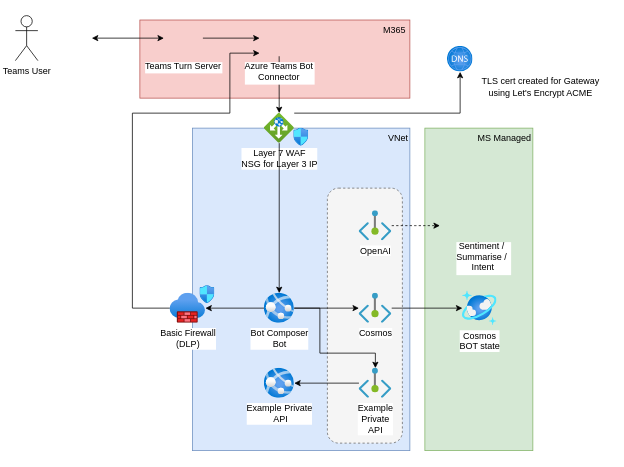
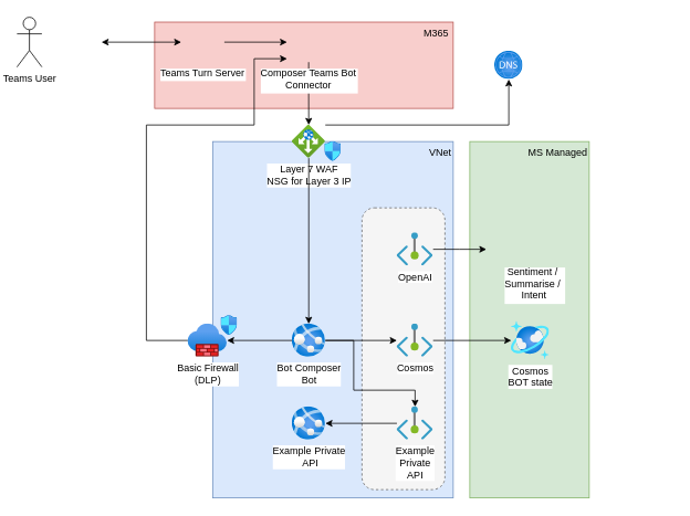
- <mxCell id="12" value="Azure Teams Bot&#10;Connector" style="shape=image;verticalLabelPosition=bottom;labelBackgroundColor=default;verticalAlign=top;aspect=fixed;imageAspect=0;image=https://upload.wikimedia.org/wikipedia/commons/thumb/c/c9/Microsoft_Office_Teams_%282018%E2%80%93present%29.svg/1200px-Microsoft_Office_Teams_%282018%E2%80%93present%29.svg.png;" parent="1" vertex="1"><mxGeometry x="345.68" y="25.85" width="51.94" height="48.3" as="geometry" /></mxCell>
+ <mxCell id="12" value="Composer Teams Bot&#10;Connector" style="shape=image;verticalLabelPosition=bottom;labelBackgroundColor=default;verticalAlign=top;aspect=fixed;imageAspect=0;image=https://upload.wikimedia.org/wikipedia/commons/thumb/c/c9/Microsoft_Office_Teams_%282018%E2%80%93present%29.svg/1200px-Microsoft_Office_Teams_%282018%E2%80%93present%29.svg.png;" parent="1" vertex="1"><mxGeometry x="345.68" y="25.85" width="51.94" height="48.3" as="geometry" /></mxCell>
- <mxCell id="33" value="TLS cert created for Gateway &lt;br&gt;using Let's Encrypt ACME" style="text;html=1;align=center;verticalAlign=middle;resizable=0;points=[];autosize=1;strokeColor=none;fillColor=none;" vertex="1" parent="1"><mxGeometry x="630" y="94.93" width="180" height="40" as="geometry" /></mxCell>
- <mxCell id="16" style="edgeStyle=orthogonalEdgeStyle;rounded=0;orthogonalLoop=1;jettySize=auto;html=1;dashed=1;" parent="1" source="24" target="27" edge="1"><mxGeometry relative="1" as="geometry"><mxPoint x="107.9" y="440" as="targetPoint" /></mxGeometry></mxCell>
+ <mxCell id="16" style="edgeStyle=orthogonalEdgeStyle;rounded=0;orthogonalLoop=1;jettySize=auto;html=1;" parent="1" source="24" target="27" edge="1"><mxGeometry relative="1" as="geometry"><mxPoint x="107.9" y="440" as="targetPoint" /></mxGeometry></mxCell>
